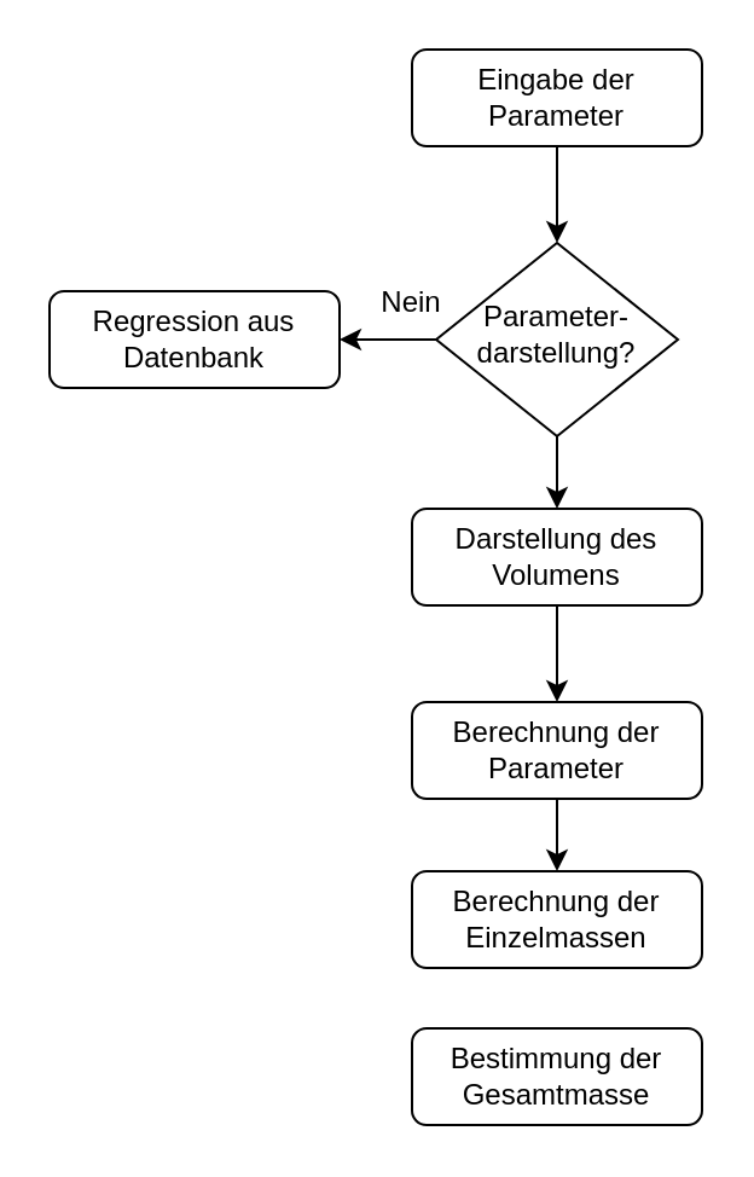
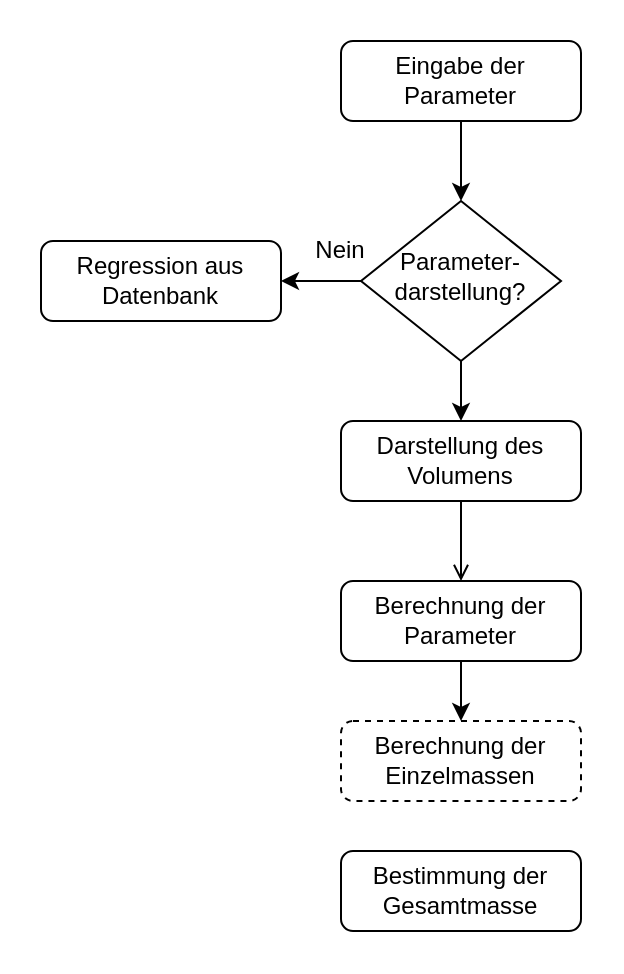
- <mxCell id="7" style="edgeStyle=orthogonalEdgeStyle;rounded=0;orthogonalLoop=1;jettySize=auto;html=1;exitX=0.5;exitY=1;exitDx=0;exitDy=0;" parent="1" source="8" target="12" edge="1"><mxGeometry relative="1" as="geometry" /></mxCell>
+ <mxCell id="7" style="edgeStyle=orthogonalEdgeStyle;rounded=0;orthogonalLoop=1;jettySize=auto;html=1;exitX=0.5;exitY=1;exitDx=0;exitDy=0;endArrow=open;" parent="1" source="8" target="12" edge="1"><mxGeometry relative="1" as="geometry" /></mxCell>
- <mxCell id="13" value="Berechnung der Einzelmassen" style="rounded=1;whiteSpace=wrap;html=1;fontSize=12;glass=0;strokeWidth=1;shadow=0;" parent="1" vertex="1"><mxGeometry x="170" y="360" width="120" height="40" as="geometry" /></mxCell>
+ <mxCell id="13" value="Berechnung der Einzelmassen" style="rounded=1;whiteSpace=wrap;html=1;fontSize=12;glass=0;strokeWidth=1;shadow=0;dashed=1;" parent="1" vertex="1"><mxGeometry x="170" y="360" width="120" height="40" as="geometry" /></mxCell>
